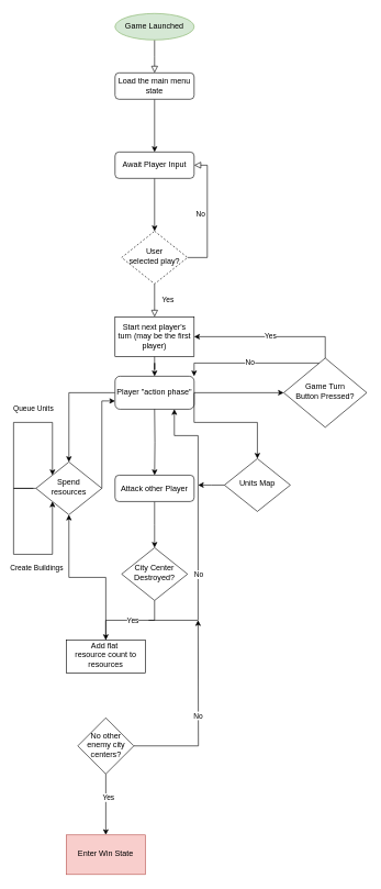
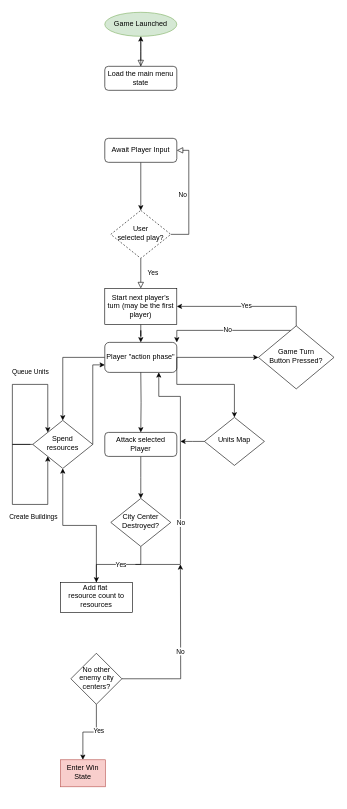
- <mxCell id="10" value="" style="edgeStyle=orthogonalEdgeStyle;rounded=0;orthogonalLoop=1;jettySize=auto;html=1;" parent="1" source="11" target="13" edge="1"><mxGeometry relative="1" as="geometry" /></mxCell>
+ <mxCell id="10" value="" style="edgeStyle=orthogonalEdgeStyle;rounded=0;orthogonalLoop=1;jettySize=auto;html=1;" parent="1" source="11" target="3" edge="1"><mxGeometry relative="1" as="geometry" /></mxCell>
- <mxCell id="22" value="Attack other Player" style="rounded=1;whiteSpace=wrap;html=1;" parent="1" vertex="1"><mxGeometry x="174" y="720" width="120" height="40" as="geometry" /></mxCell>
+ <mxCell id="22" value="Attack selected Player" style="rounded=1;whiteSpace=wrap;html=1;" parent="1" vertex="1"><mxGeometry x="174" y="720" width="120" height="40" as="geometry" /></mxCell>
- <mxCell id="35" value="Enter Win State" style="whiteSpace=wrap;html=1;shadow=0;strokeWidth=1;spacing=6;spacingTop=-4;fillColor=#f8cecc;strokeColor=#b85450;" parent="1" vertex="1"><mxGeometry x="100" y="1265.5" width="120" height="60" as="geometry" /></mxCell>
+ <mxCell id="35" value="Enter Win State" style="whiteSpace=wrap;html=1;shadow=0;strokeWidth=1;spacing=6;spacingTop=-4;fillColor=#f8cecc;strokeColor=#b85450;" parent="1" vertex="1"><mxGeometry x="100" y="1265.5" width="75" height="45" as="geometry" /></mxCell>
